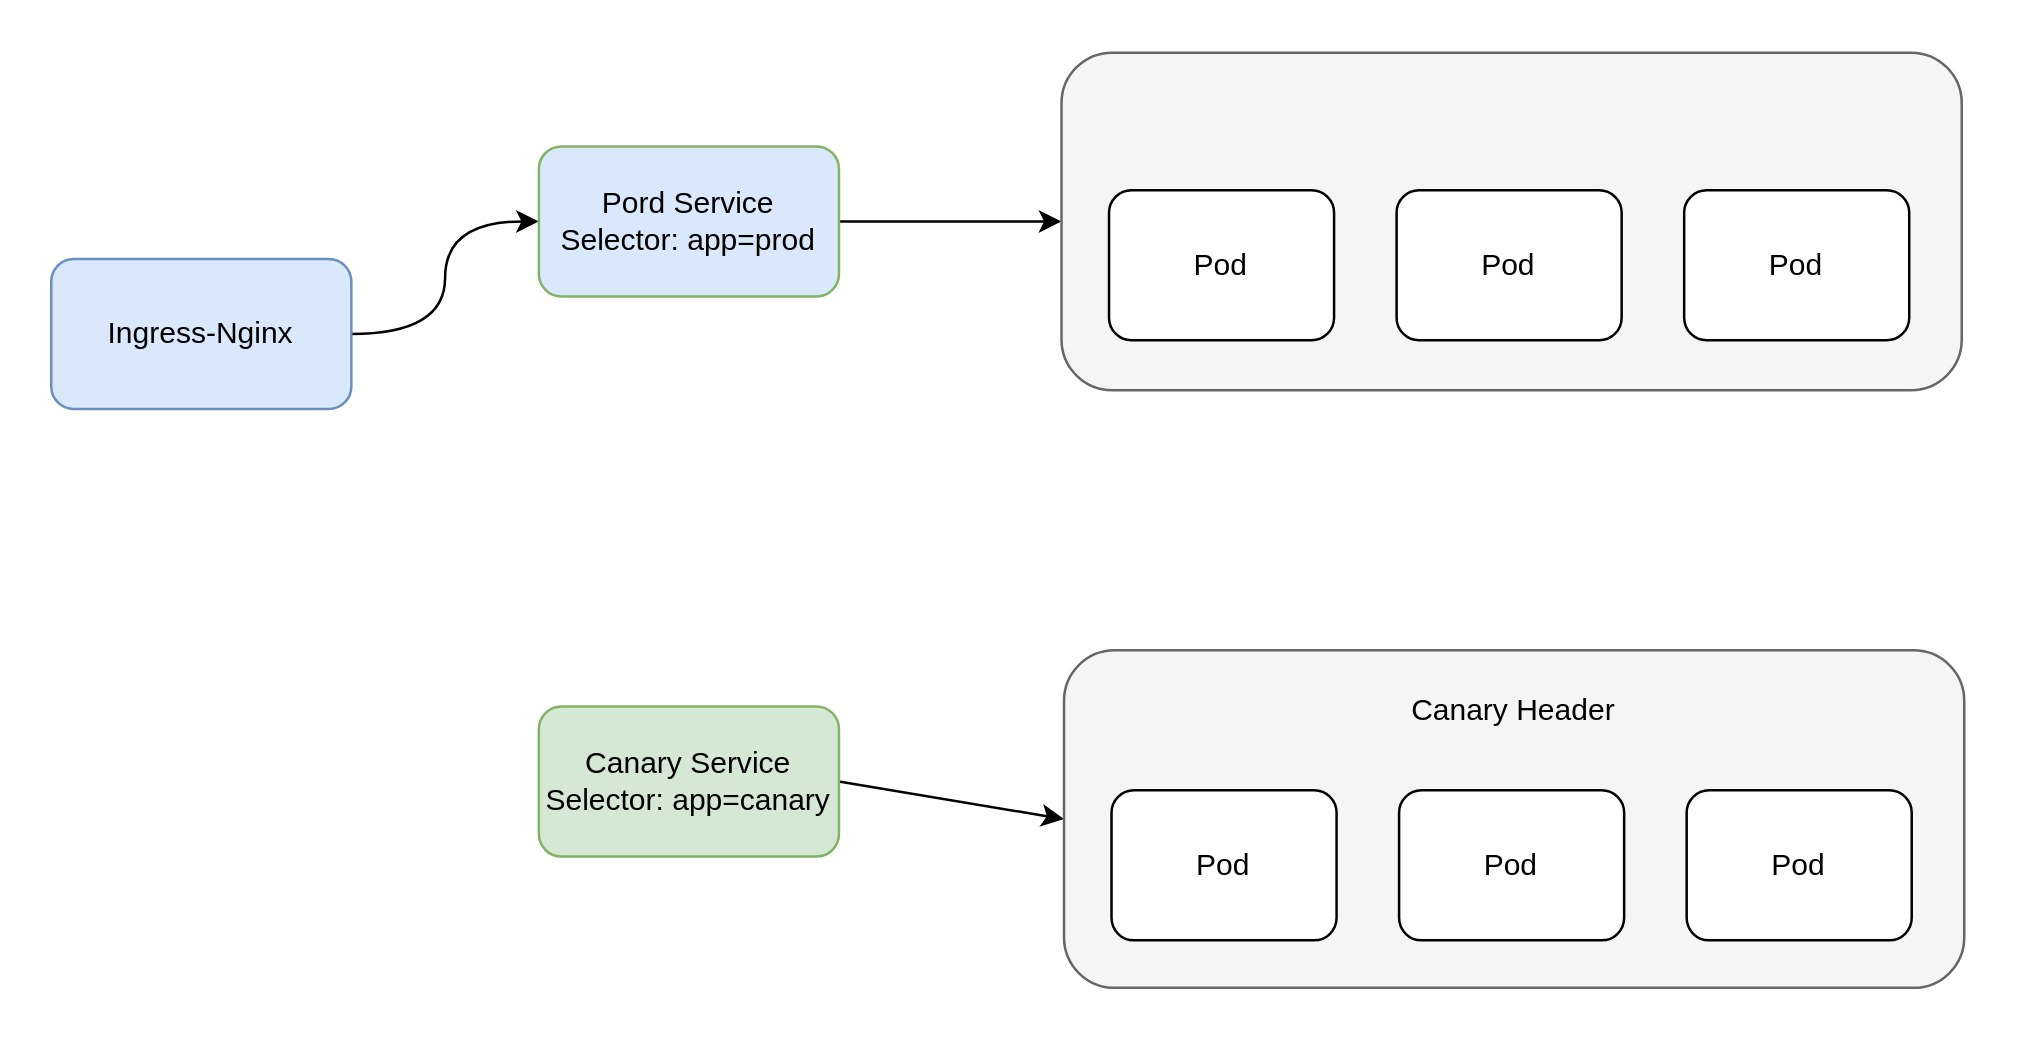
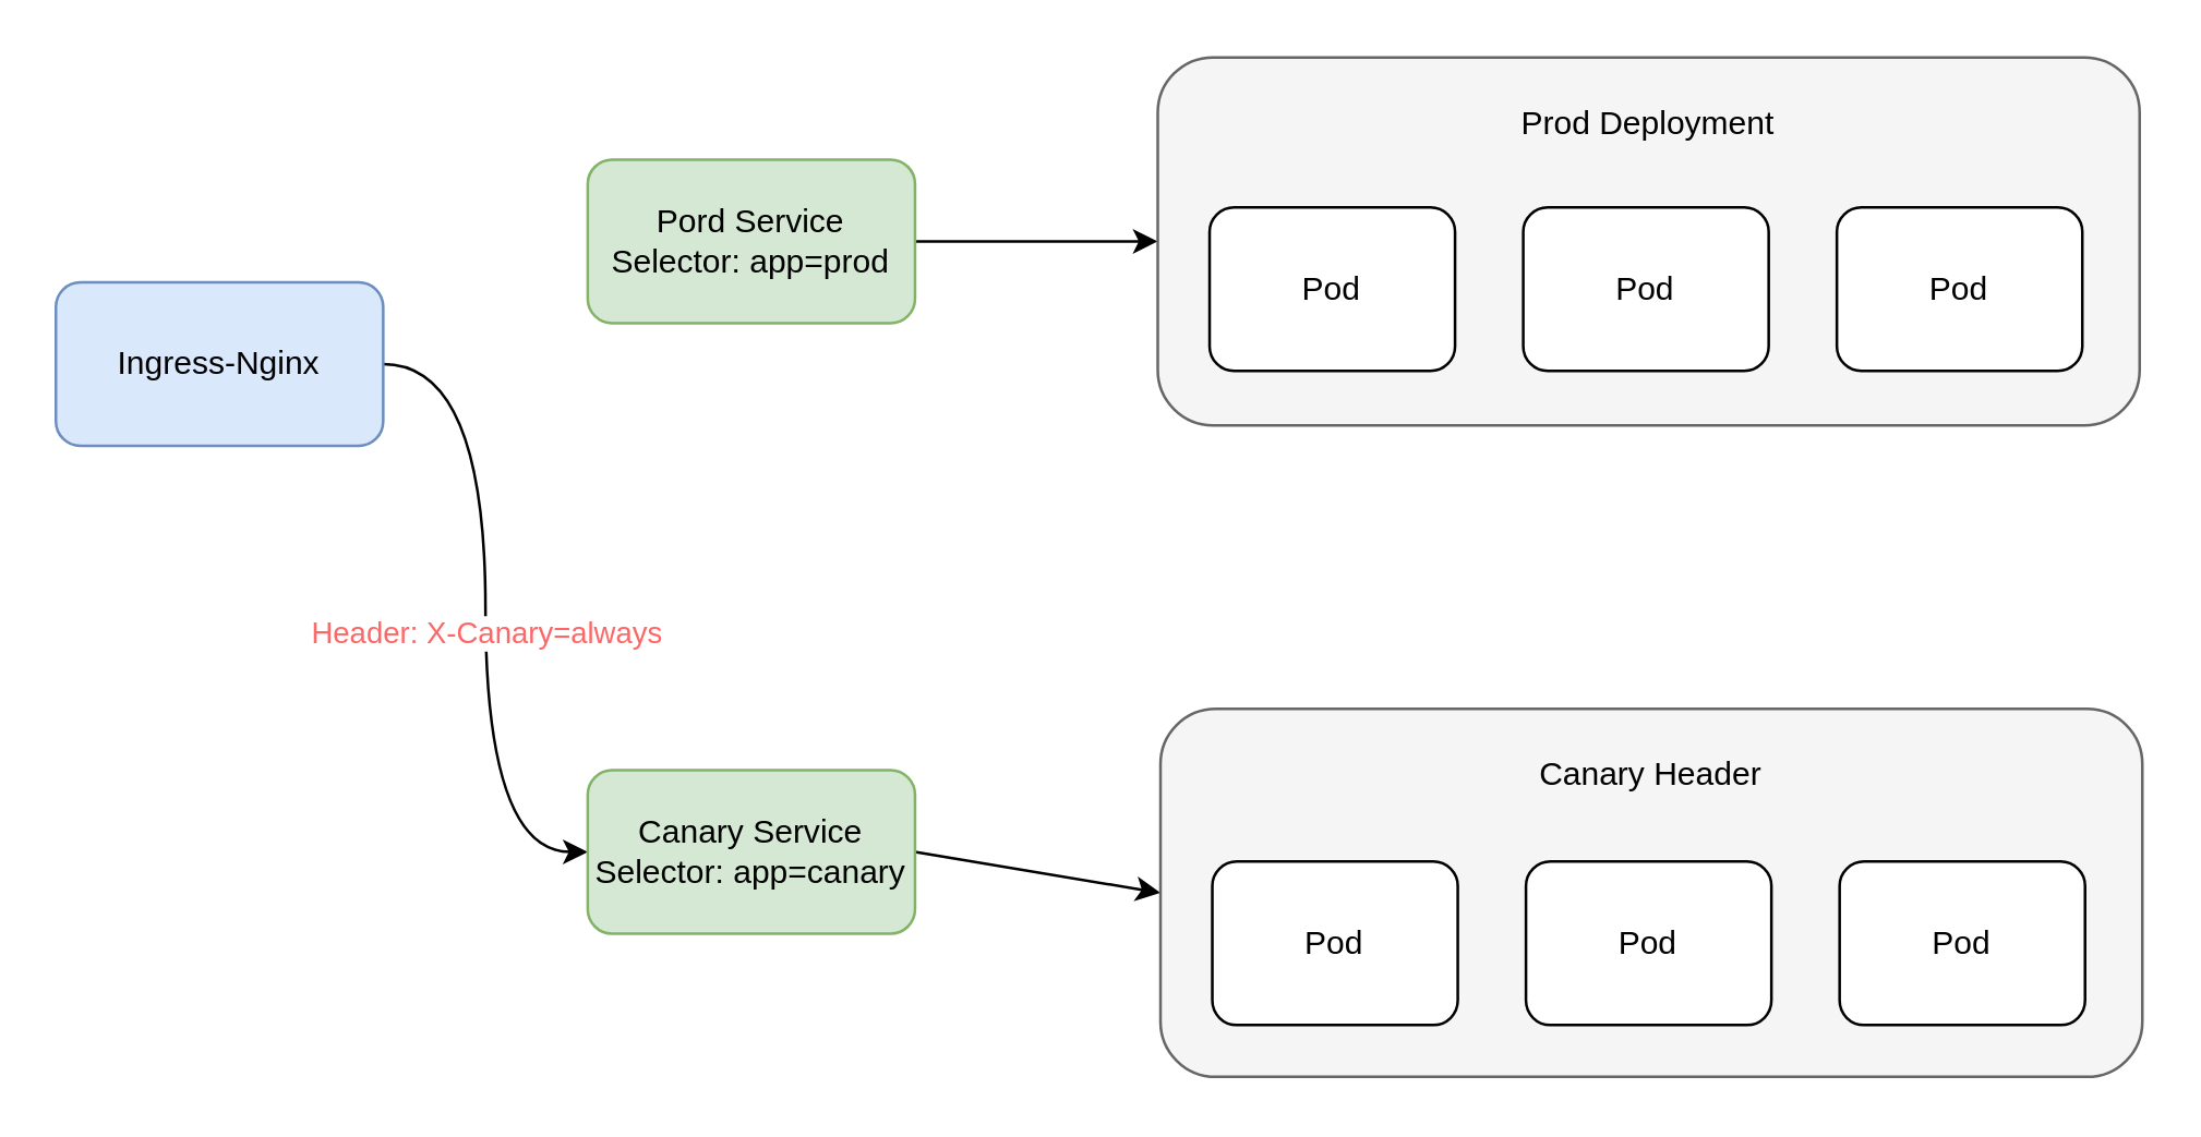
+ <mxCell id="11" value="Prod Deployment" style="text;html=1;strokeColor=none;fillColor=none;align=center;verticalAlign=middle;whiteSpace=wrap;rounded=0;" vertex="1" parent="1"><mxGeometry x="549" y="29.5" width="110" height="30" as="geometry" /></mxCell>
- <mxCell id="9" value="Pord Service&lt;br&gt;Selector: app=prod" style="rounded=1;whiteSpace=wrap;html=1;fillColor=#dae8fc;strokeColor=#82b366;" vertex="1" parent="1"><mxGeometry x="215" y="58" width="120" height="60" as="geometry" /></mxCell>
+ <mxCell id="9" value="Pord Service&lt;br&gt;Selector: app=prod" style="rounded=1;whiteSpace=wrap;html=1;fillColor=#d5e8d4;strokeColor=#82b366;" vertex="1" parent="1"><mxGeometry x="215" y="58" width="120" height="60" as="geometry" /></mxCell>
- <mxCell id="2" style="edgeStyle=orthogonalEdgeStyle;rounded=0;orthogonalLoop=1;jettySize=auto;html=1;exitX=1;exitY=0.5;exitDx=0;exitDy=0;entryX=0;entryY=0.5;entryDx=0;entryDy=0;curved=1;" edge="1" parent="1" source="5" target="9"><mxGeometry relative="1" as="geometry" /></mxCell>
+ <mxCell id="3" style="edgeStyle=orthogonalEdgeStyle;rounded=0;orthogonalLoop=1;jettySize=auto;html=1;exitX=1;exitY=0.5;exitDx=0;exitDy=0;entryX=0;entryY=0.5;entryDx=0;entryDy=0;curved=1;" edge="1" parent="1" source="5" target="7"><mxGeometry relative="1" as="geometry" /></mxCell>
+ <mxCell id="4" value="Header: X-Canary=always" style="edgeLabel;html=1;align=center;verticalAlign=middle;resizable=0;points=[];fontColor=#FF6666;" vertex="1" connectable="0" parent="3"><mxGeometry x="0.069" relative="1" as="geometry"><mxPoint as="offset" /></mxGeometry></mxCell>
